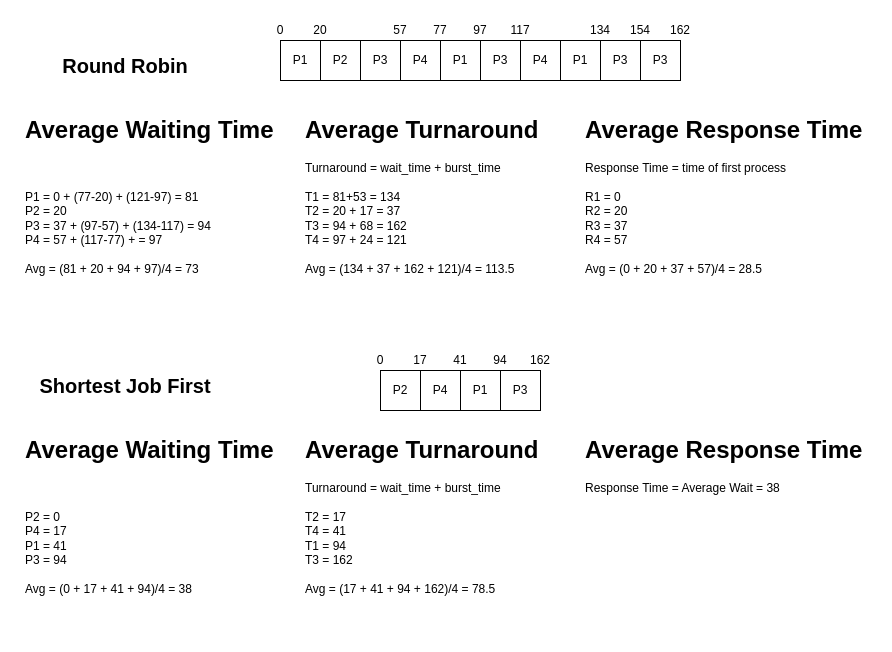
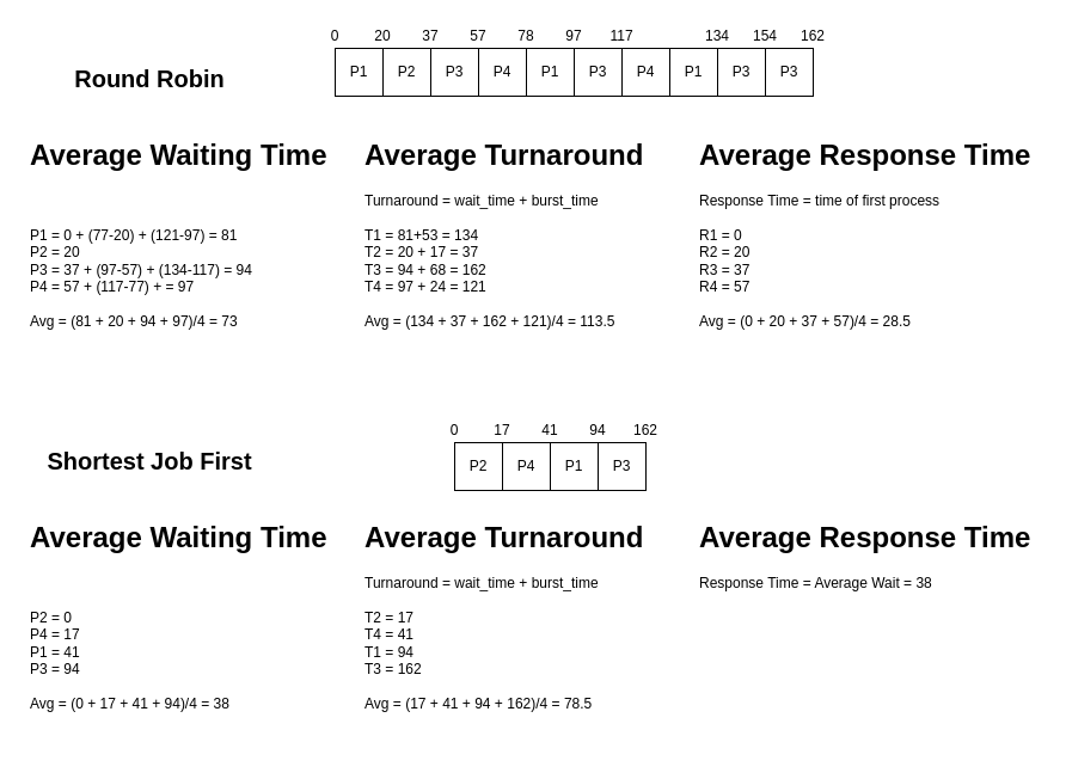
+ <mxCell id="8" value="37" style="text;html=1;strokeColor=none;fillColor=none;align=center;verticalAlign=middle;whiteSpace=wrap;rounded=0;" vertex="1" parent="1"><mxGeometry x="350" y="20" width="20" height="20" as="geometry" /></mxCell>
- <mxCell id="10" value="77" style="text;html=1;strokeColor=none;fillColor=none;align=center;verticalAlign=middle;whiteSpace=wrap;rounded=0;" vertex="1" parent="1"><mxGeometry x="430" y="20" width="20" height="20" as="geometry" /></mxCell>
+ <mxCell id="10" value="78" style="text;html=1;strokeColor=none;fillColor=none;align=center;verticalAlign=middle;whiteSpace=wrap;rounded=0;" vertex="1" parent="1"><mxGeometry x="430" y="20" width="20" height="20" as="geometry" /></mxCell>
